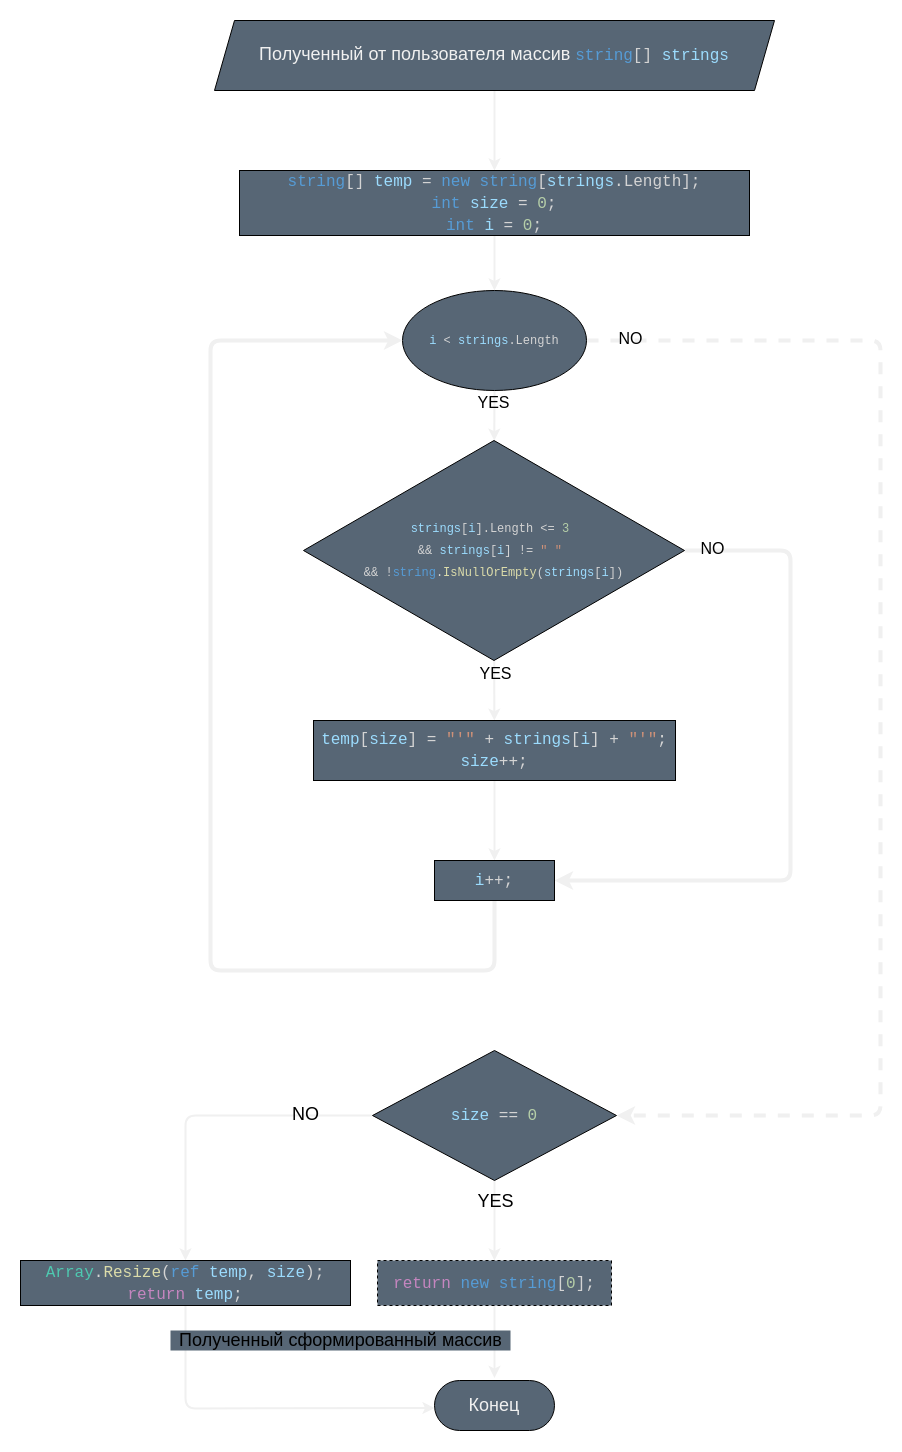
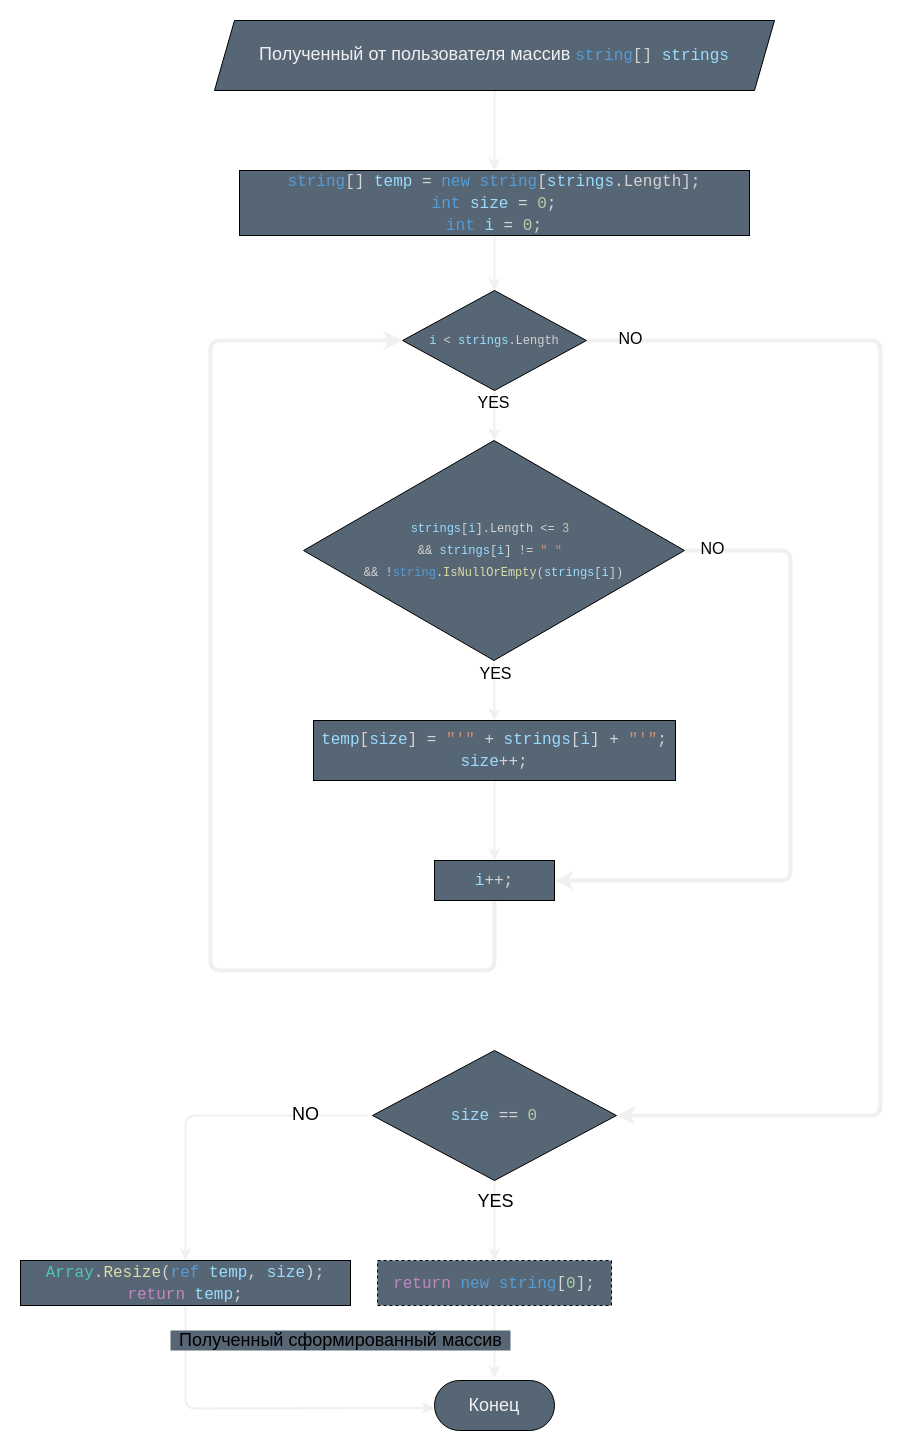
- <mxCell id="11" value="&lt;div style=&quot;color: rgb(212, 212, 212); font-family: &amp;quot;jetbrains mono&amp;quot;, consolas, &amp;quot;courier new&amp;quot;, monospace; font-size: 12px; line-height: 22px;&quot;&gt;&lt;span style=&quot;color: #9cdcfe&quot;&gt;i&lt;/span&gt; &amp;lt; &lt;span style=&quot;color: #9cdcfe&quot;&gt;strings&lt;/span&gt;.Length&lt;/div&gt;" style="ellipse;whiteSpace=wrap;html=1;fontSize=18;fontColor=#F0F0F0;labelBackgroundColor=none;fillColor=#576675;" parent="1" vertex="1"><mxGeometry x="402" y="290" width="184" height="100" as="geometry" /></mxCell>
+ <mxCell id="11" value="&lt;div style=&quot;color: rgb(212, 212, 212); font-family: &amp;quot;jetbrains mono&amp;quot;, consolas, &amp;quot;courier new&amp;quot;, monospace; font-size: 12px; line-height: 22px;&quot;&gt;&lt;span style=&quot;color: #9cdcfe&quot;&gt;i&lt;/span&gt; &amp;lt; &lt;span style=&quot;color: #9cdcfe&quot;&gt;strings&lt;/span&gt;.Length&lt;/div&gt;" style="rhombus;whiteSpace=wrap;html=1;fontSize=18;fontColor=#F0F0F0;labelBackgroundColor=none;fillColor=#576675;" parent="1" vertex="1"><mxGeometry x="402" y="290" width="184" height="100" as="geometry" /></mxCell>
- <mxCell id="9" value="" style="edgeStyle=none;html=1;fontSize=18;fontColor=#F0F0F0;strokeColor=#F0F0F0;strokeWidth=4;fillColor=#576675;labelBackgroundColor=none;dashed=1;" parent="1" source="11" target="25" edge="1"><mxGeometry relative="1" as="geometry"><Array as="points"><mxPoint x="880" y="340" /><mxPoint x="880" y="1115" /></Array></mxGeometry></mxCell>
+ <mxCell id="9" value="" style="edgeStyle=none;html=1;fontSize=18;fontColor=#F0F0F0;strokeColor=#F0F0F0;strokeWidth=4;fillColor=#576675;labelBackgroundColor=none;" parent="1" source="11" target="25" edge="1"><mxGeometry relative="1" as="geometry"><Array as="points"><mxPoint x="880" y="340" /><mxPoint x="880" y="1115" /></Array></mxGeometry></mxCell>
